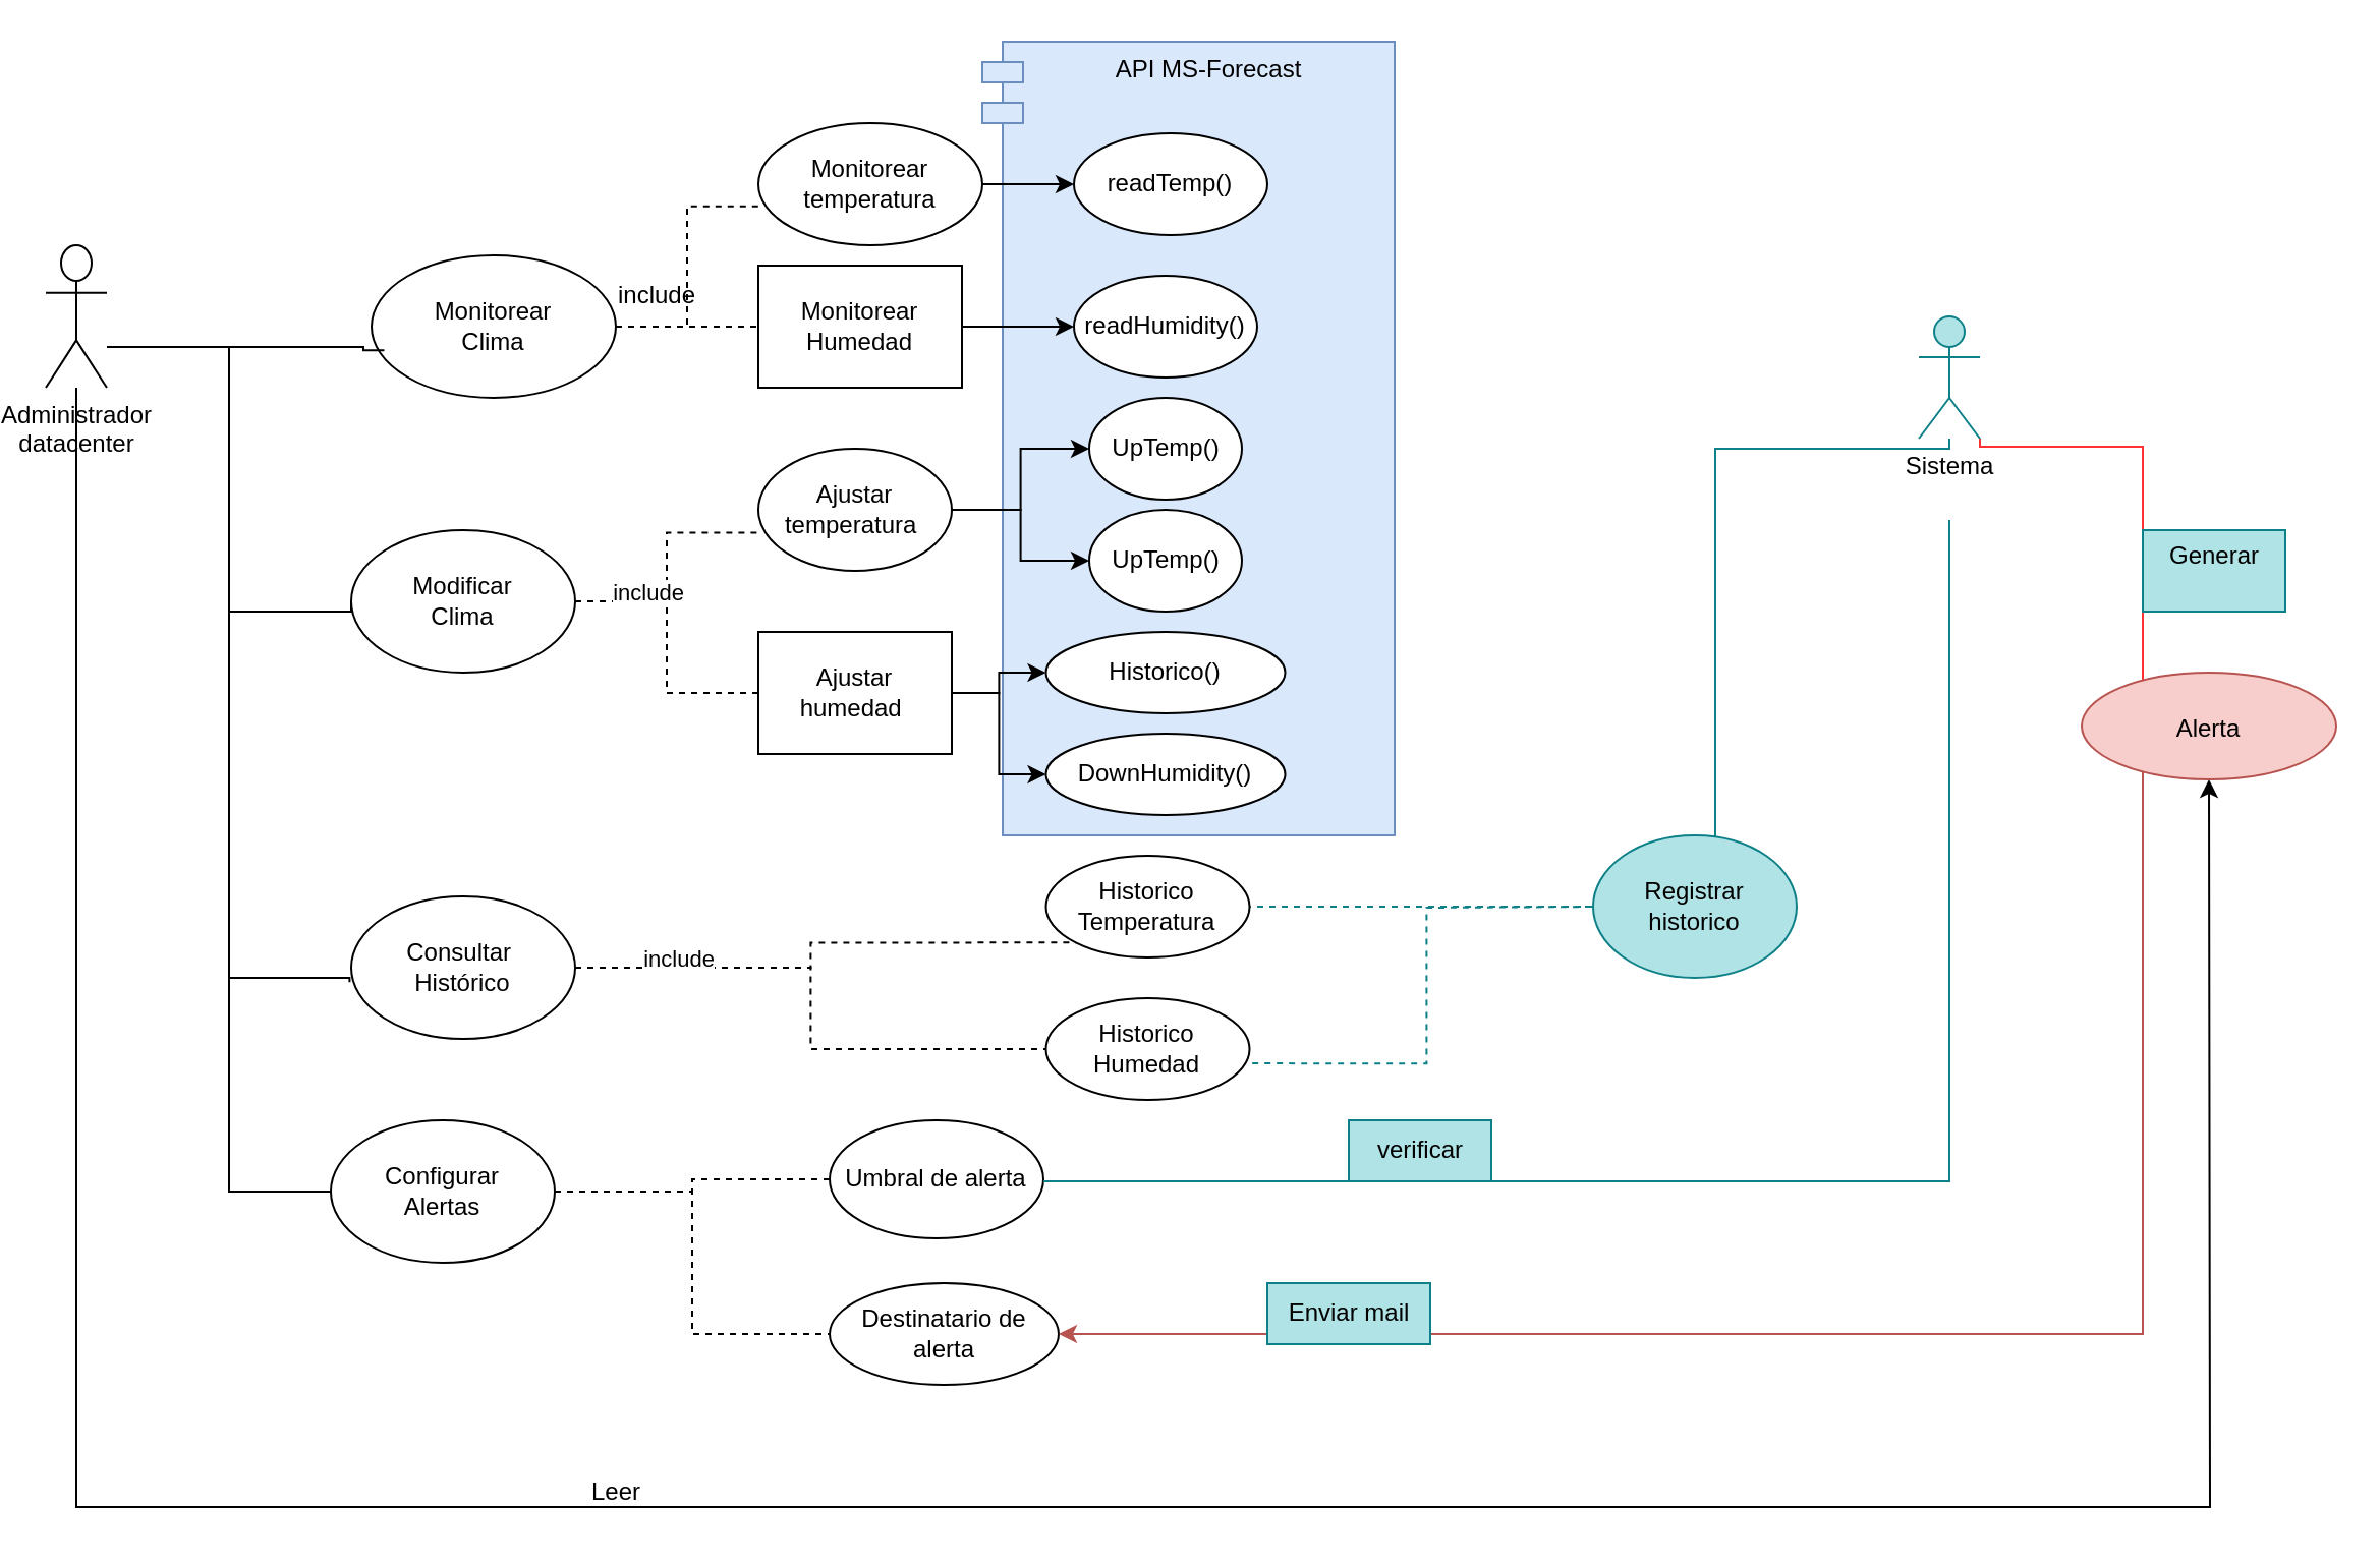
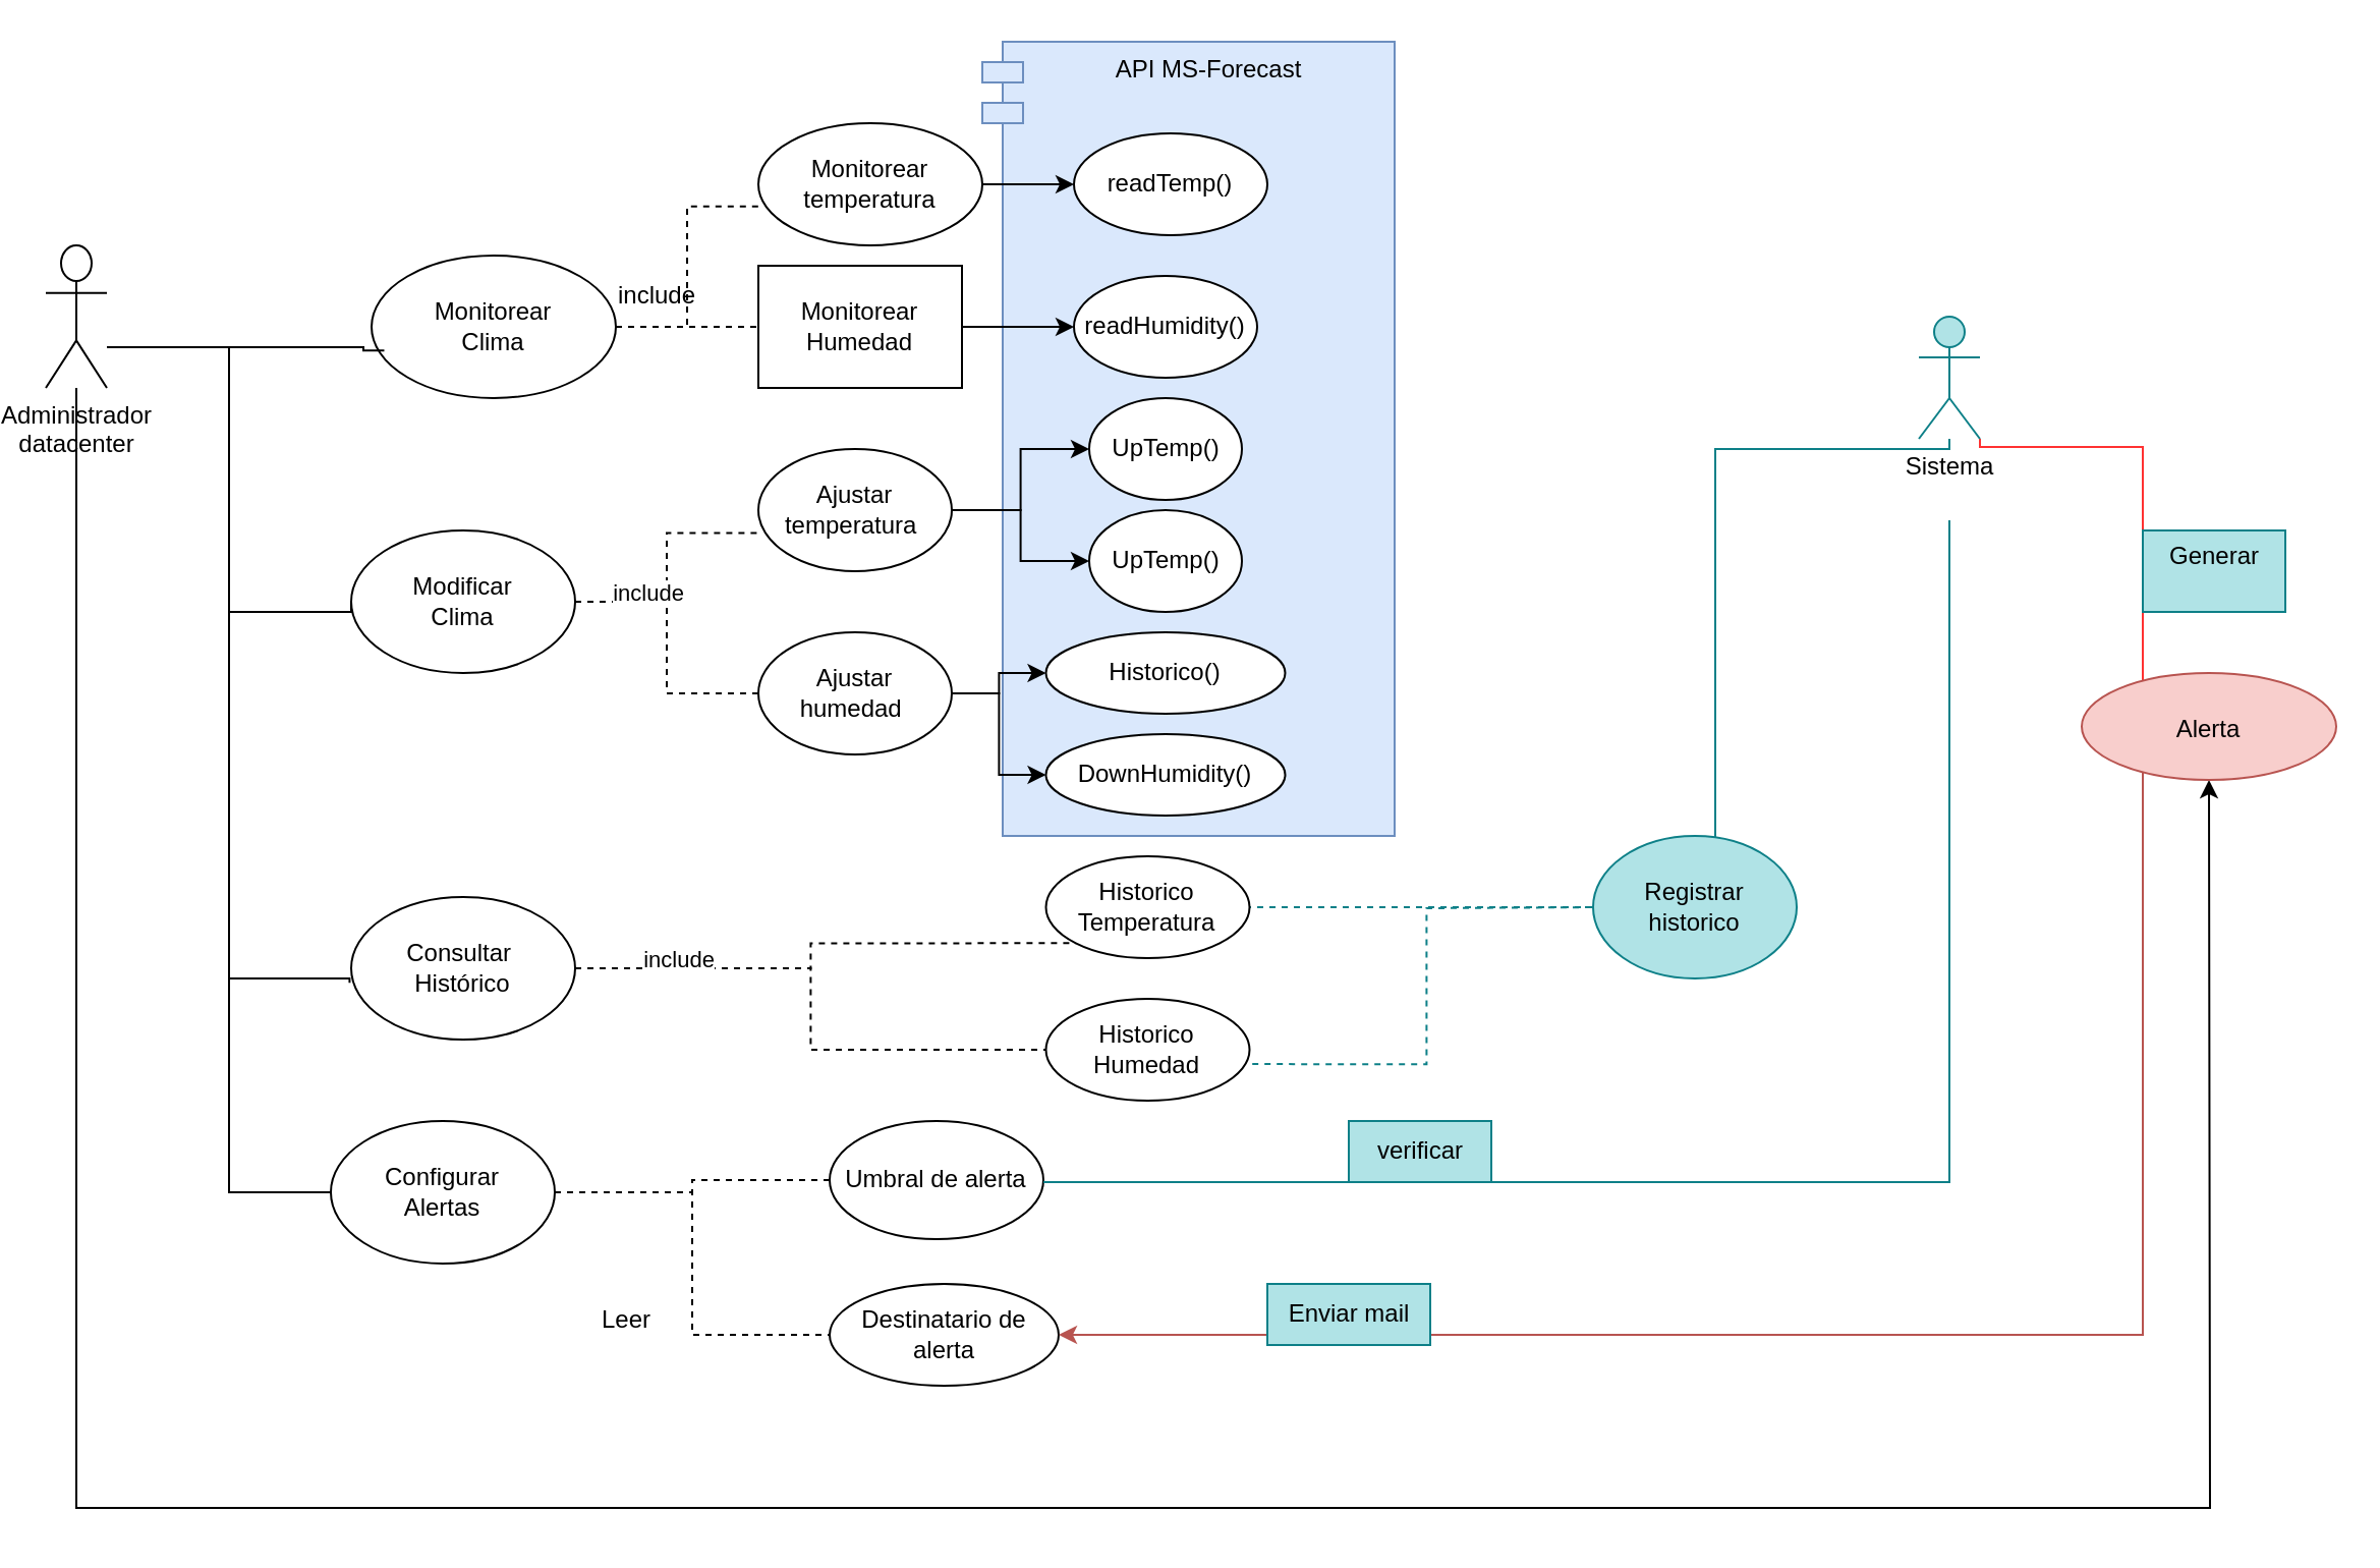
- <mxCell id="24" value="Ajustar humedad&amp;nbsp;" style="whiteSpace=wrap;html=1;rounded=0;" parent="1" vertex="1"><mxGeometry x="370" y="310" width="95" height="60" as="geometry" /></mxCell>
+ <mxCell id="24" value="Ajustar humedad&amp;nbsp;" style="ellipse;whiteSpace=wrap;html=1;" parent="1" vertex="1"><mxGeometry x="370" y="310" width="95" height="60" as="geometry" /></mxCell>
- <mxCell id="54" value="Leer" style="text;html=1;align=center;verticalAlign=middle;resizable=0;points=[];autosize=1;strokeColor=none;fillColor=none;" vertex="1" parent="1"><mxGeometry x="275" y="718" width="50" height="30" as="geometry" /></mxCell>
+ <mxCell id="54" value="Leer" style="text;html=1;align=center;verticalAlign=middle;resizable=0;points=[];autosize=1;strokeColor=none;fillColor=none;" vertex="1" parent="1"><mxGeometry x="280" y="633" width="50" height="30" as="geometry" /></mxCell>
